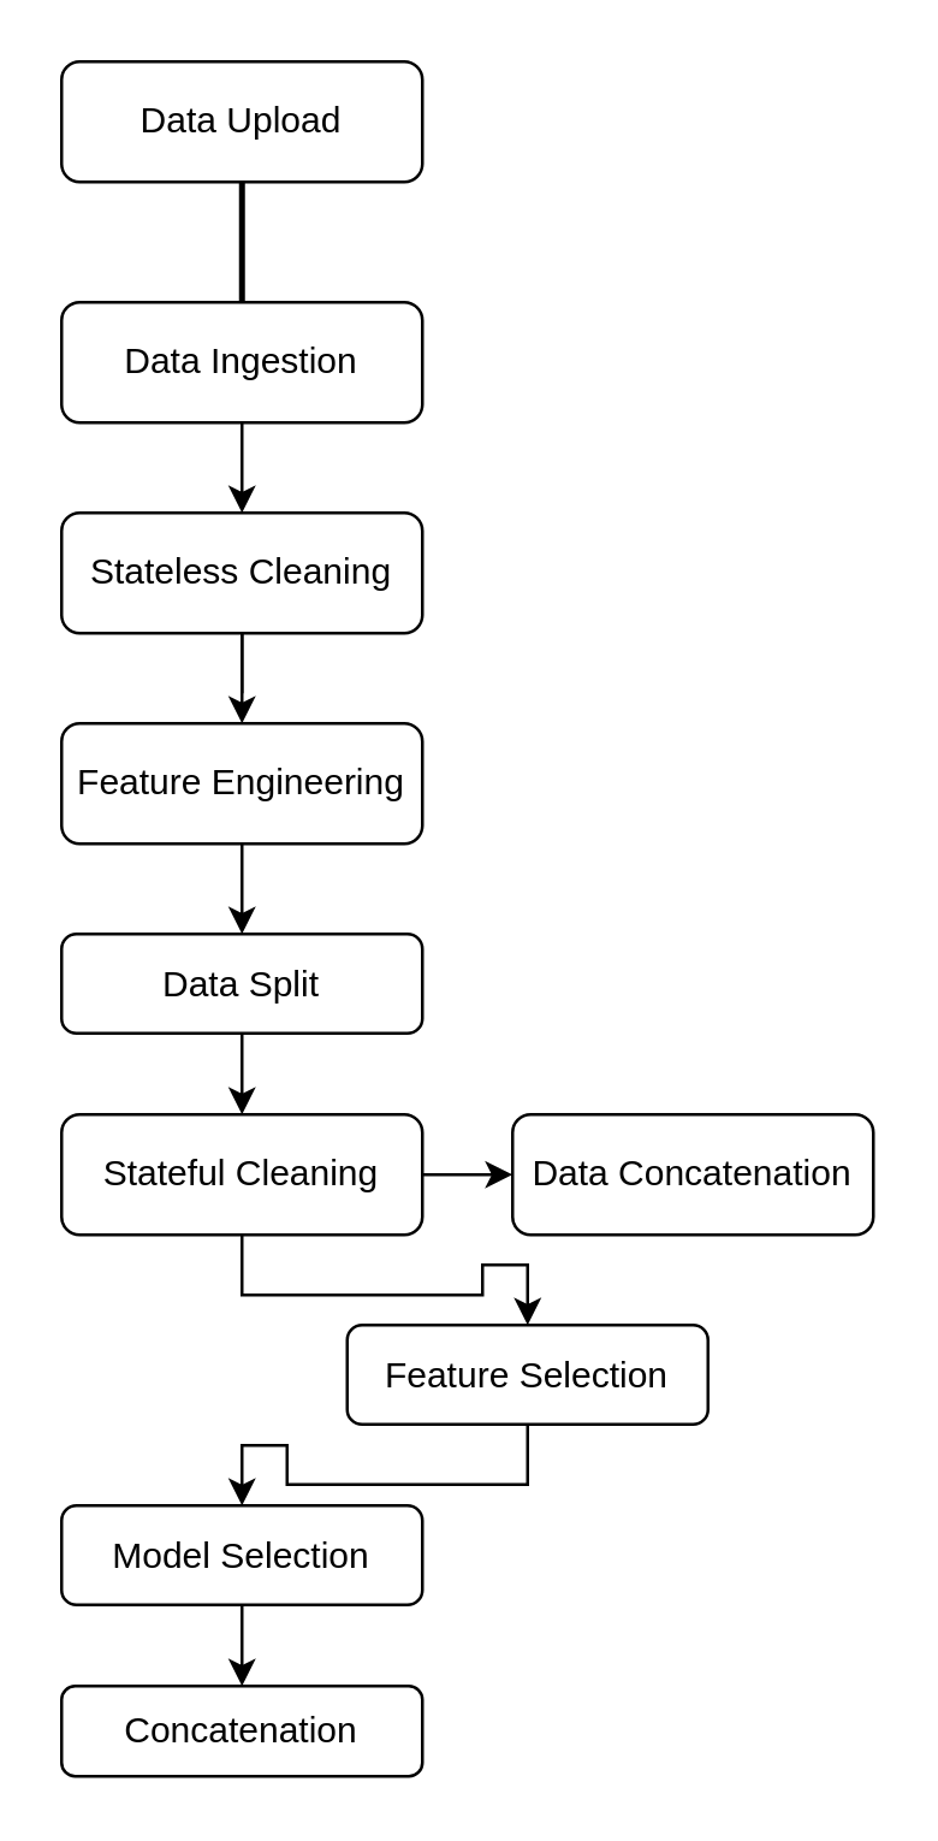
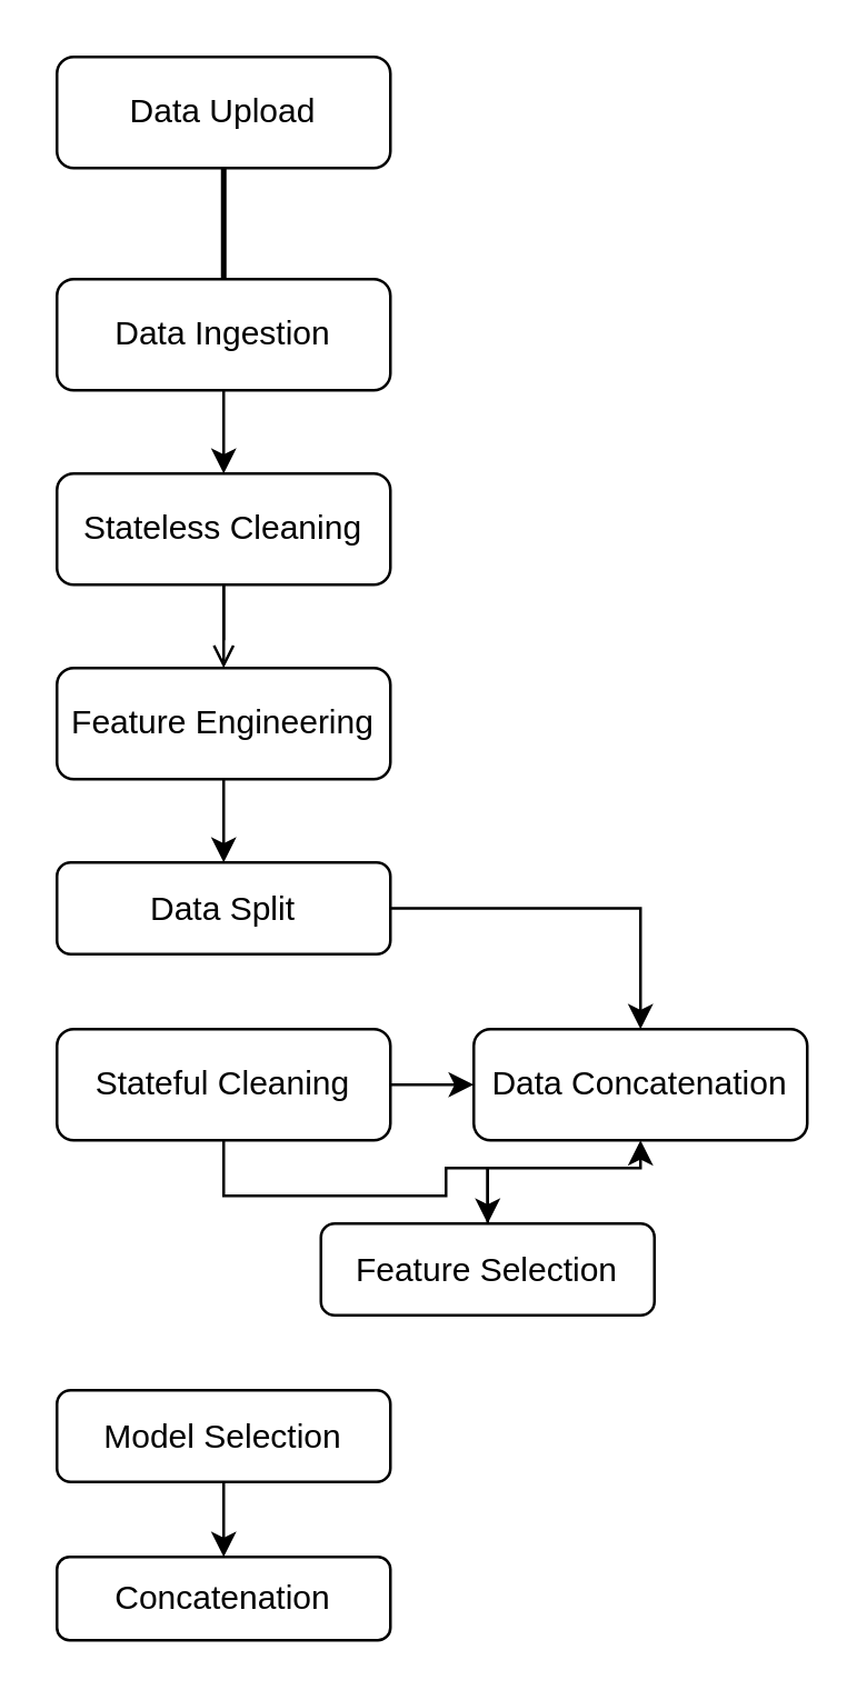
- <mxCell id="5" value="" style="edgeStyle=orthogonalEdgeStyle;rounded=0;orthogonalLoop=1;jettySize=auto;html=1;" edge="1" parent="1" source="6" target="8"><mxGeometry relative="1" as="geometry" /></mxCell>
+ <mxCell id="5" value="" style="edgeStyle=orthogonalEdgeStyle;rounded=0;orthogonalLoop=1;jettySize=auto;html=1;endArrow=open;" edge="1" parent="1" source="6" target="8"><mxGeometry relative="1" as="geometry" /></mxCell>
- <mxCell id="9" value="" style="edgeStyle=orthogonalEdgeStyle;rounded=0;orthogonalLoop=1;jettySize=auto;html=1;" edge="1" parent="1" source="10" target="13"><mxGeometry relative="1" as="geometry" /></mxCell>
+ <mxCell id="9" value="" style="edgeStyle=orthogonalEdgeStyle;rounded=0;orthogonalLoop=1;jettySize=auto;html=1;" edge="1" parent="1" source="10" target="18"><mxGeometry relative="1" as="geometry" /></mxCell>
- <mxCell id="14" value="" style="edgeStyle=orthogonalEdgeStyle;rounded=0;orthogonalLoop=1;jettySize=auto;html=1;" edge="1" parent="1" source="15" target="17"><mxGeometry relative="1" as="geometry" /></mxCell>
+ <mxCell id="14" value="" style="edgeStyle=orthogonalEdgeStyle;rounded=0;orthogonalLoop=1;jettySize=auto;html=1;" edge="1" parent="1" source="15" target="18"><mxGeometry relative="1" as="geometry" /></mxCell>
